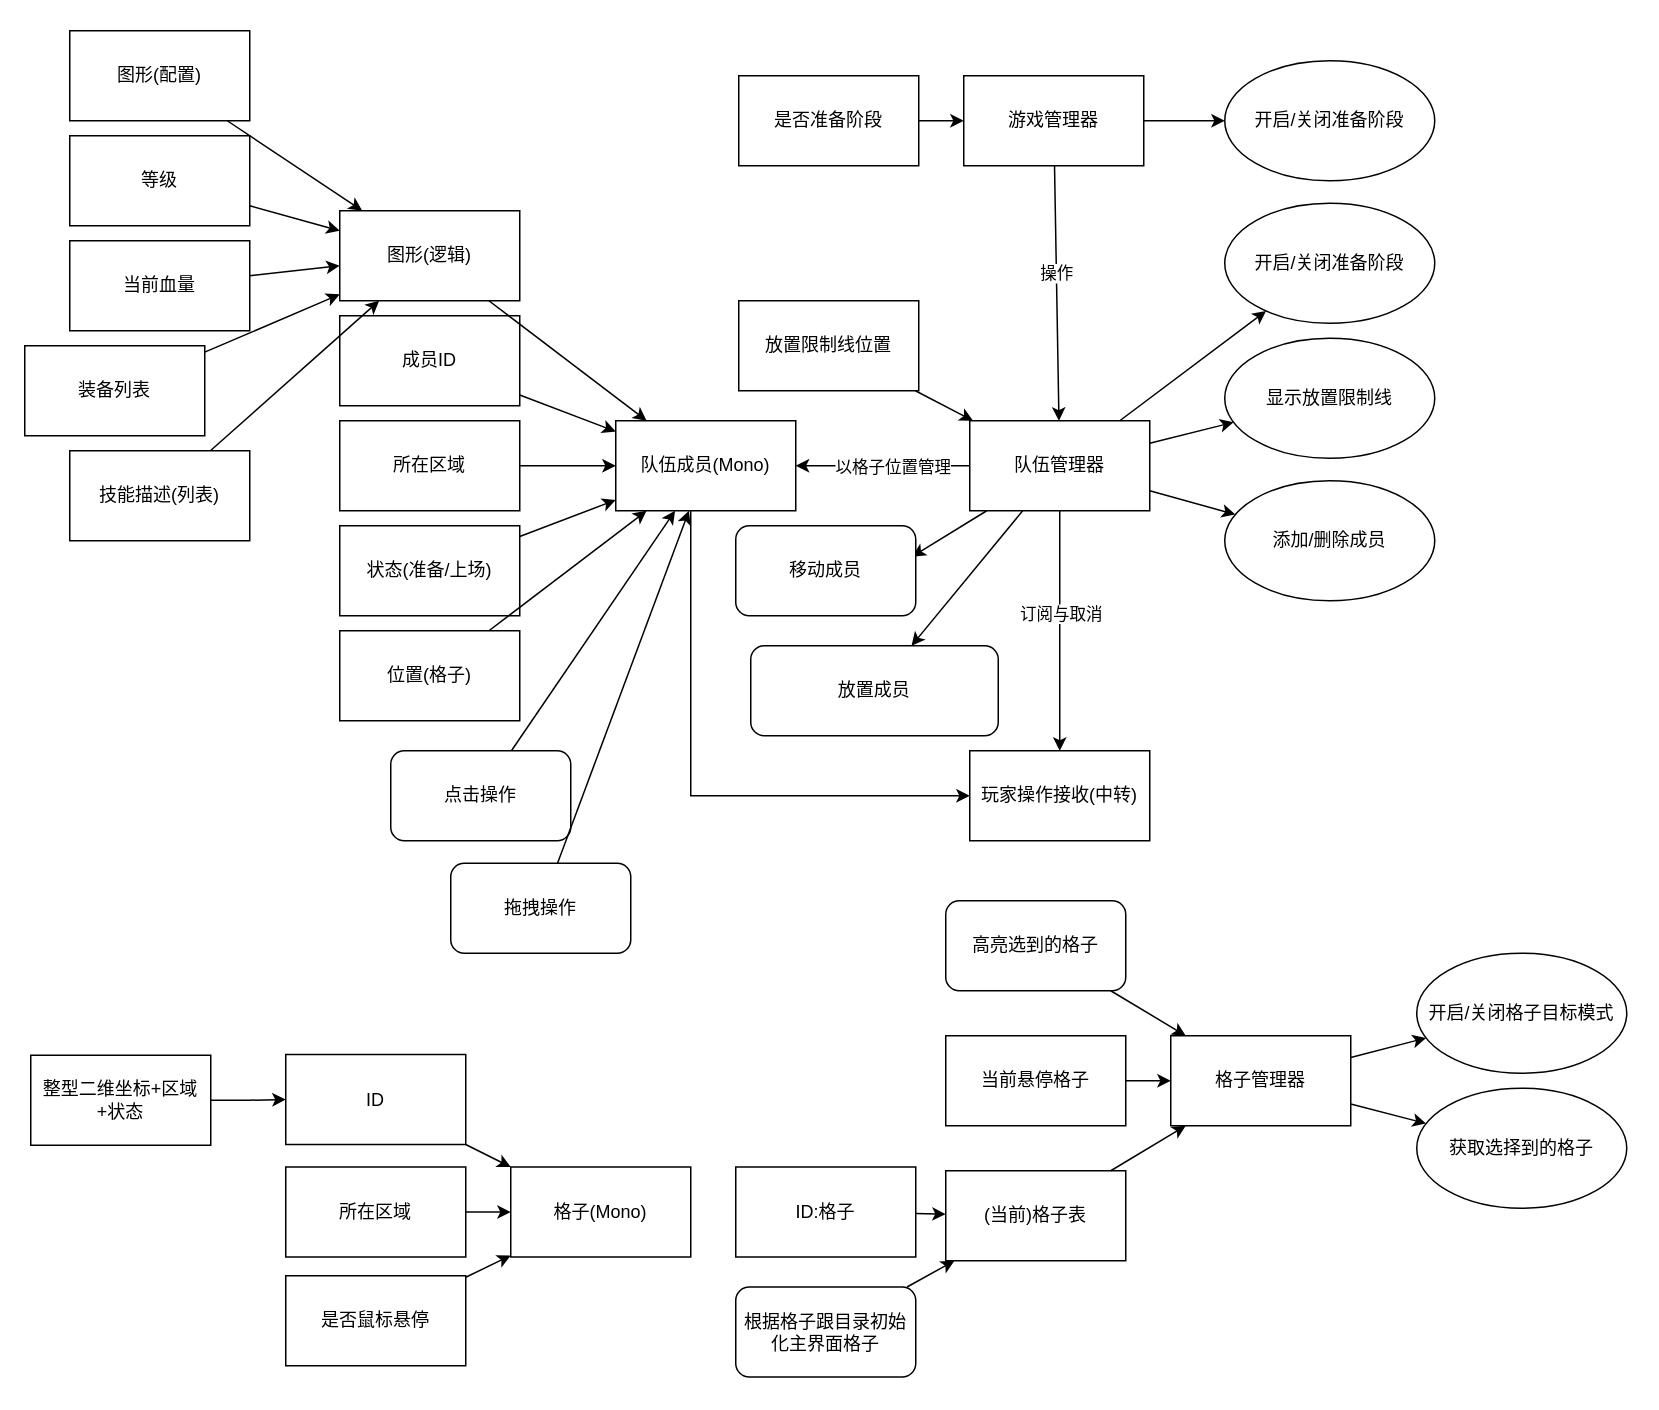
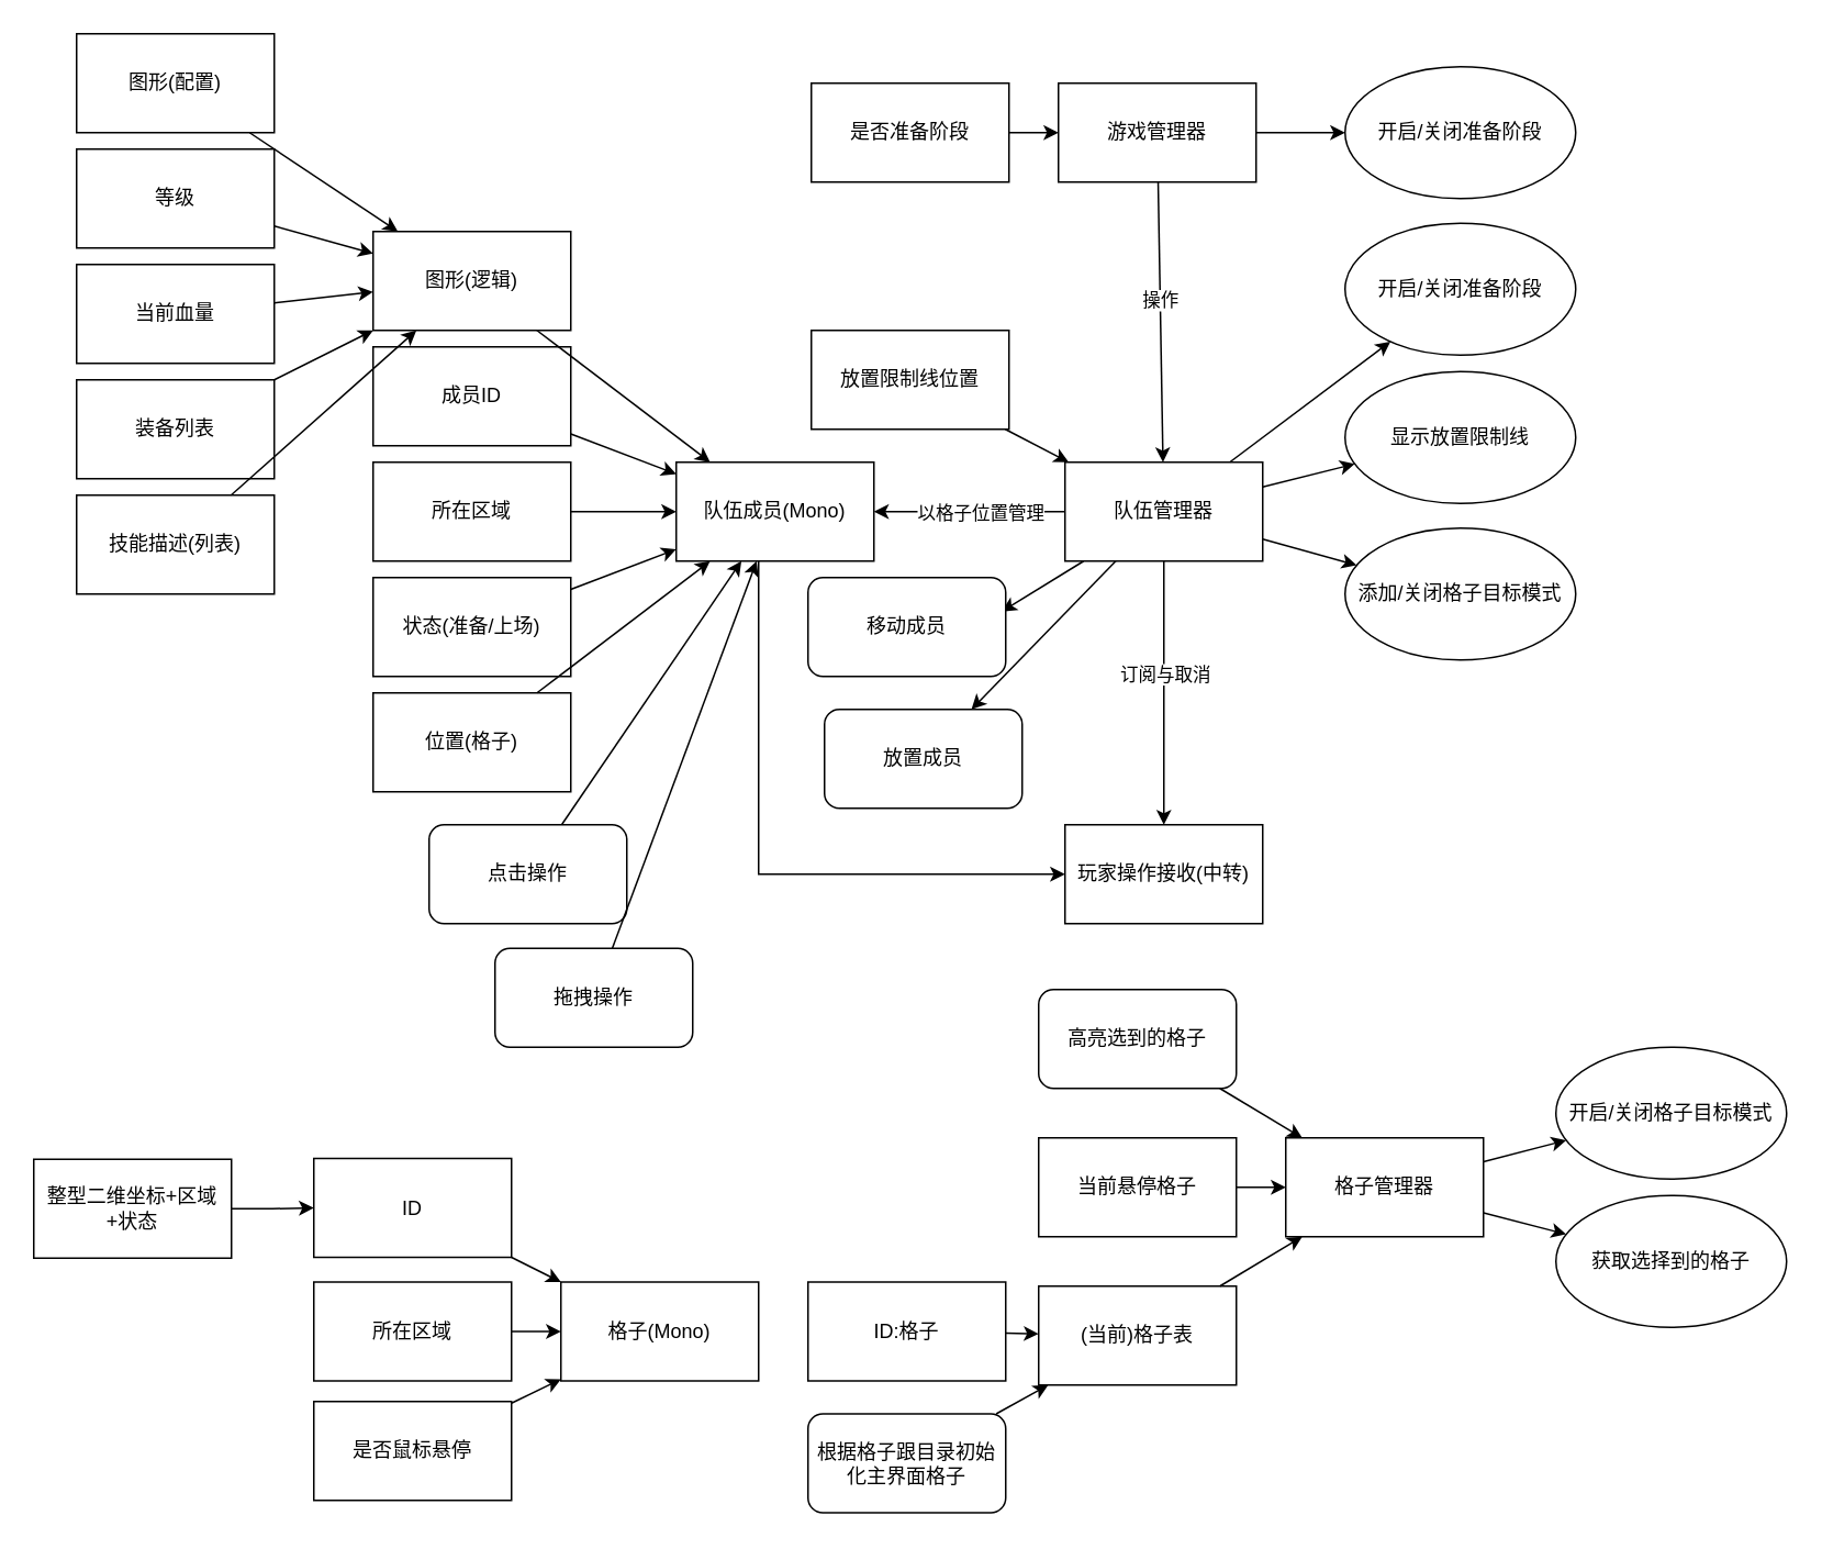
- <mxCell id="13" value="&lt;font style=&quot;vertical-align: inherit;&quot;&gt;&lt;font style=&quot;vertical-align: inherit;&quot;&gt;&lt;font style=&quot;vertical-align: inherit;&quot;&gt;&lt;font style=&quot;vertical-align: inherit;&quot;&gt;&lt;font style=&quot;vertical-align: inherit;&quot;&gt;&lt;font style=&quot;vertical-align: inherit;&quot;&gt;&lt;font style=&quot;vertical-align: inherit;&quot;&gt;&lt;font style=&quot;vertical-align: inherit;&quot;&gt;装备列表&lt;/font&gt;&lt;/font&gt;&lt;/font&gt;&lt;/font&gt;&lt;/font&gt;&lt;/font&gt;&lt;/font&gt;&lt;/font&gt;" style="rounded=0;whiteSpace=wrap;html=1;" parent="1" vertex="1"><mxGeometry x="16" y="230" width="120" height="60" as="geometry" /></mxCell>
+ <mxCell id="13" value="&lt;font style=&quot;vertical-align: inherit;&quot;&gt;&lt;font style=&quot;vertical-align: inherit;&quot;&gt;&lt;font style=&quot;vertical-align: inherit;&quot;&gt;&lt;font style=&quot;vertical-align: inherit;&quot;&gt;&lt;font style=&quot;vertical-align: inherit;&quot;&gt;&lt;font style=&quot;vertical-align: inherit;&quot;&gt;&lt;font style=&quot;vertical-align: inherit;&quot;&gt;&lt;font style=&quot;vertical-align: inherit;&quot;&gt;装备列表&lt;/font&gt;&lt;/font&gt;&lt;/font&gt;&lt;/font&gt;&lt;/font&gt;&lt;/font&gt;&lt;/font&gt;&lt;/font&gt;" style="rounded=0;whiteSpace=wrap;html=1;" parent="1" vertex="1"><mxGeometry x="46" y="230" width="120" height="60" as="geometry" /></mxCell>
- <mxCell id="72" value="添加/删除成员" style="ellipse;whiteSpace=wrap;html=1;" vertex="1" parent="1"><mxGeometry x="816" y="320" width="140" height="80" as="geometry" /></mxCell>
+ <mxCell id="72" value="添加/关闭格子目标模式" style="ellipse;whiteSpace=wrap;html=1;" vertex="1" parent="1"><mxGeometry x="816" y="320" width="140" height="80" as="geometry" /></mxCell>
- <mxCell id="75" value="放置成员" style="rounded=1;whiteSpace=wrap;html=1;" vertex="1" parent="1"><mxGeometry x="500" y="430" width="165" height="60" as="geometry" /></mxCell>
+ <mxCell id="75" value="放置成员" style="rounded=1;whiteSpace=wrap;html=1;" vertex="1" parent="1"><mxGeometry x="500" y="430" width="120" height="60" as="geometry" /></mxCell>
